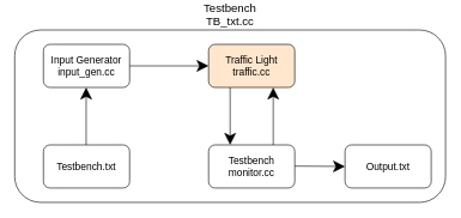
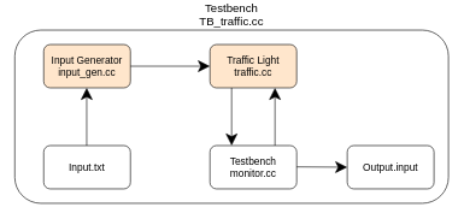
- <mxCell id="2" value="&lt;font style=&quot;font-size: 16px&quot;&gt;Testbench&lt;br&gt;TB_txt.cc&lt;br&gt;&lt;/font&gt;" style="rounded=1;whiteSpace=wrap;html=1;hachureGap=4;pointerEvents=0;align=center;labelPosition=center;verticalLabelPosition=top;verticalAlign=bottom;" parent="1" vertex="1"><mxGeometry x="20" y="20" width="600" height="240" as="geometry" /></mxCell>
+ <mxCell id="2" value="&lt;font style=&quot;font-size: 16px&quot;&gt;Testbench&lt;br&gt;TB_traffic.cc&lt;br&gt;&lt;/font&gt;" style="rounded=1;whiteSpace=wrap;html=1;hachureGap=4;pointerEvents=0;align=center;labelPosition=center;verticalLabelPosition=top;verticalAlign=bottom;" parent="1" vertex="1"><mxGeometry x="20" y="20" width="600" height="240" as="geometry" /></mxCell>
- <mxCell id="4" value="&lt;font style=&quot;font-size: 14px&quot;&gt;Input Generator&lt;br&gt;input_gen.cc&lt;/font&gt;" style="rounded=1;whiteSpace=wrap;html=1;hachureGap=4;pointerEvents=0;" parent="1" vertex="1"><mxGeometry x="60" y="40" width="120" height="60" as="geometry" /></mxCell>
+ <mxCell id="4" value="&lt;font style=&quot;font-size: 14px&quot;&gt;Input Generator&lt;br&gt;input_gen.cc&lt;/font&gt;" style="rounded=1;whiteSpace=wrap;html=1;hachureGap=4;pointerEvents=0;fillColor=#ffe6cc;" parent="1" vertex="1"><mxGeometry x="60" y="40" width="120" height="60" as="geometry" /></mxCell>
- <mxCell id="9" value="&lt;font style=&quot;font-size: 14px&quot;&gt;Testbench.txt&lt;/font&gt;" style="rounded=1;whiteSpace=wrap;html=1;hachureGap=4;pointerEvents=0;align=center;" parent="1" vertex="1"><mxGeometry x="60" y="180" width="120" height="60" as="geometry" /></mxCell>
+ <mxCell id="9" value="&lt;font style=&quot;font-size: 14px&quot;&gt;Input.txt&lt;/font&gt;" style="rounded=1;whiteSpace=wrap;html=1;hachureGap=4;pointerEvents=0;align=center;" parent="1" vertex="1"><mxGeometry x="60" y="180" width="120" height="60" as="geometry" /></mxCell>
- <mxCell id="11" value="&lt;font style=&quot;font-size: 14px&quot;&gt;Output.txt&lt;/font&gt;" style="rounded=1;whiteSpace=wrap;html=1;hachureGap=4;pointerEvents=0;align=center;" parent="1" vertex="1"><mxGeometry x="480" y="180" width="120" height="60" as="geometry" /></mxCell>
+ <mxCell id="11" value="&lt;font style=&quot;font-size: 14px&quot;&gt;Output.input&lt;/font&gt;" style="rounded=1;whiteSpace=wrap;html=1;hachureGap=4;pointerEvents=0;align=center;" parent="1" vertex="1"><mxGeometry x="480" y="180" width="120" height="60" as="geometry" /></mxCell>
